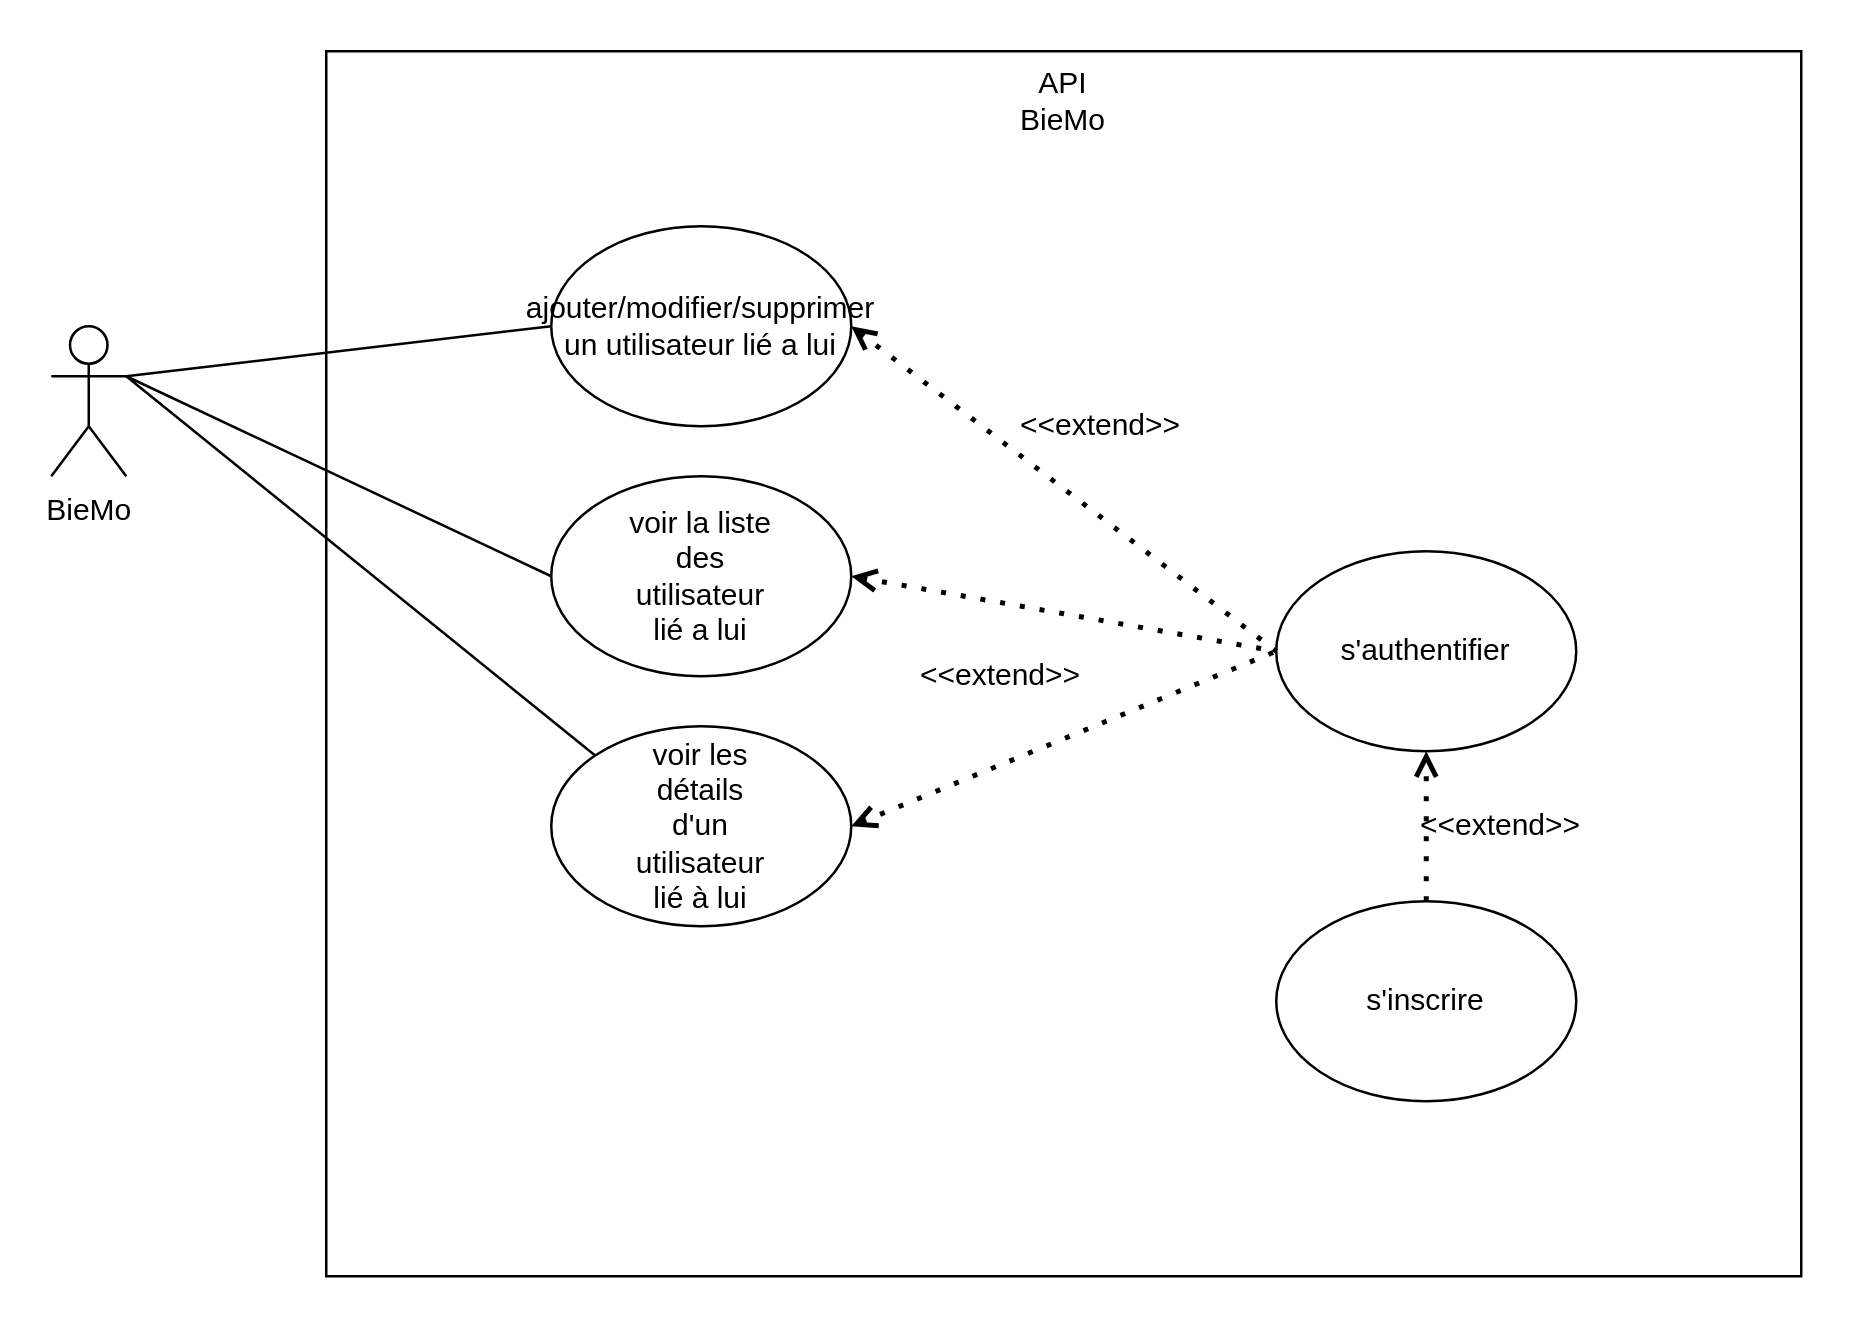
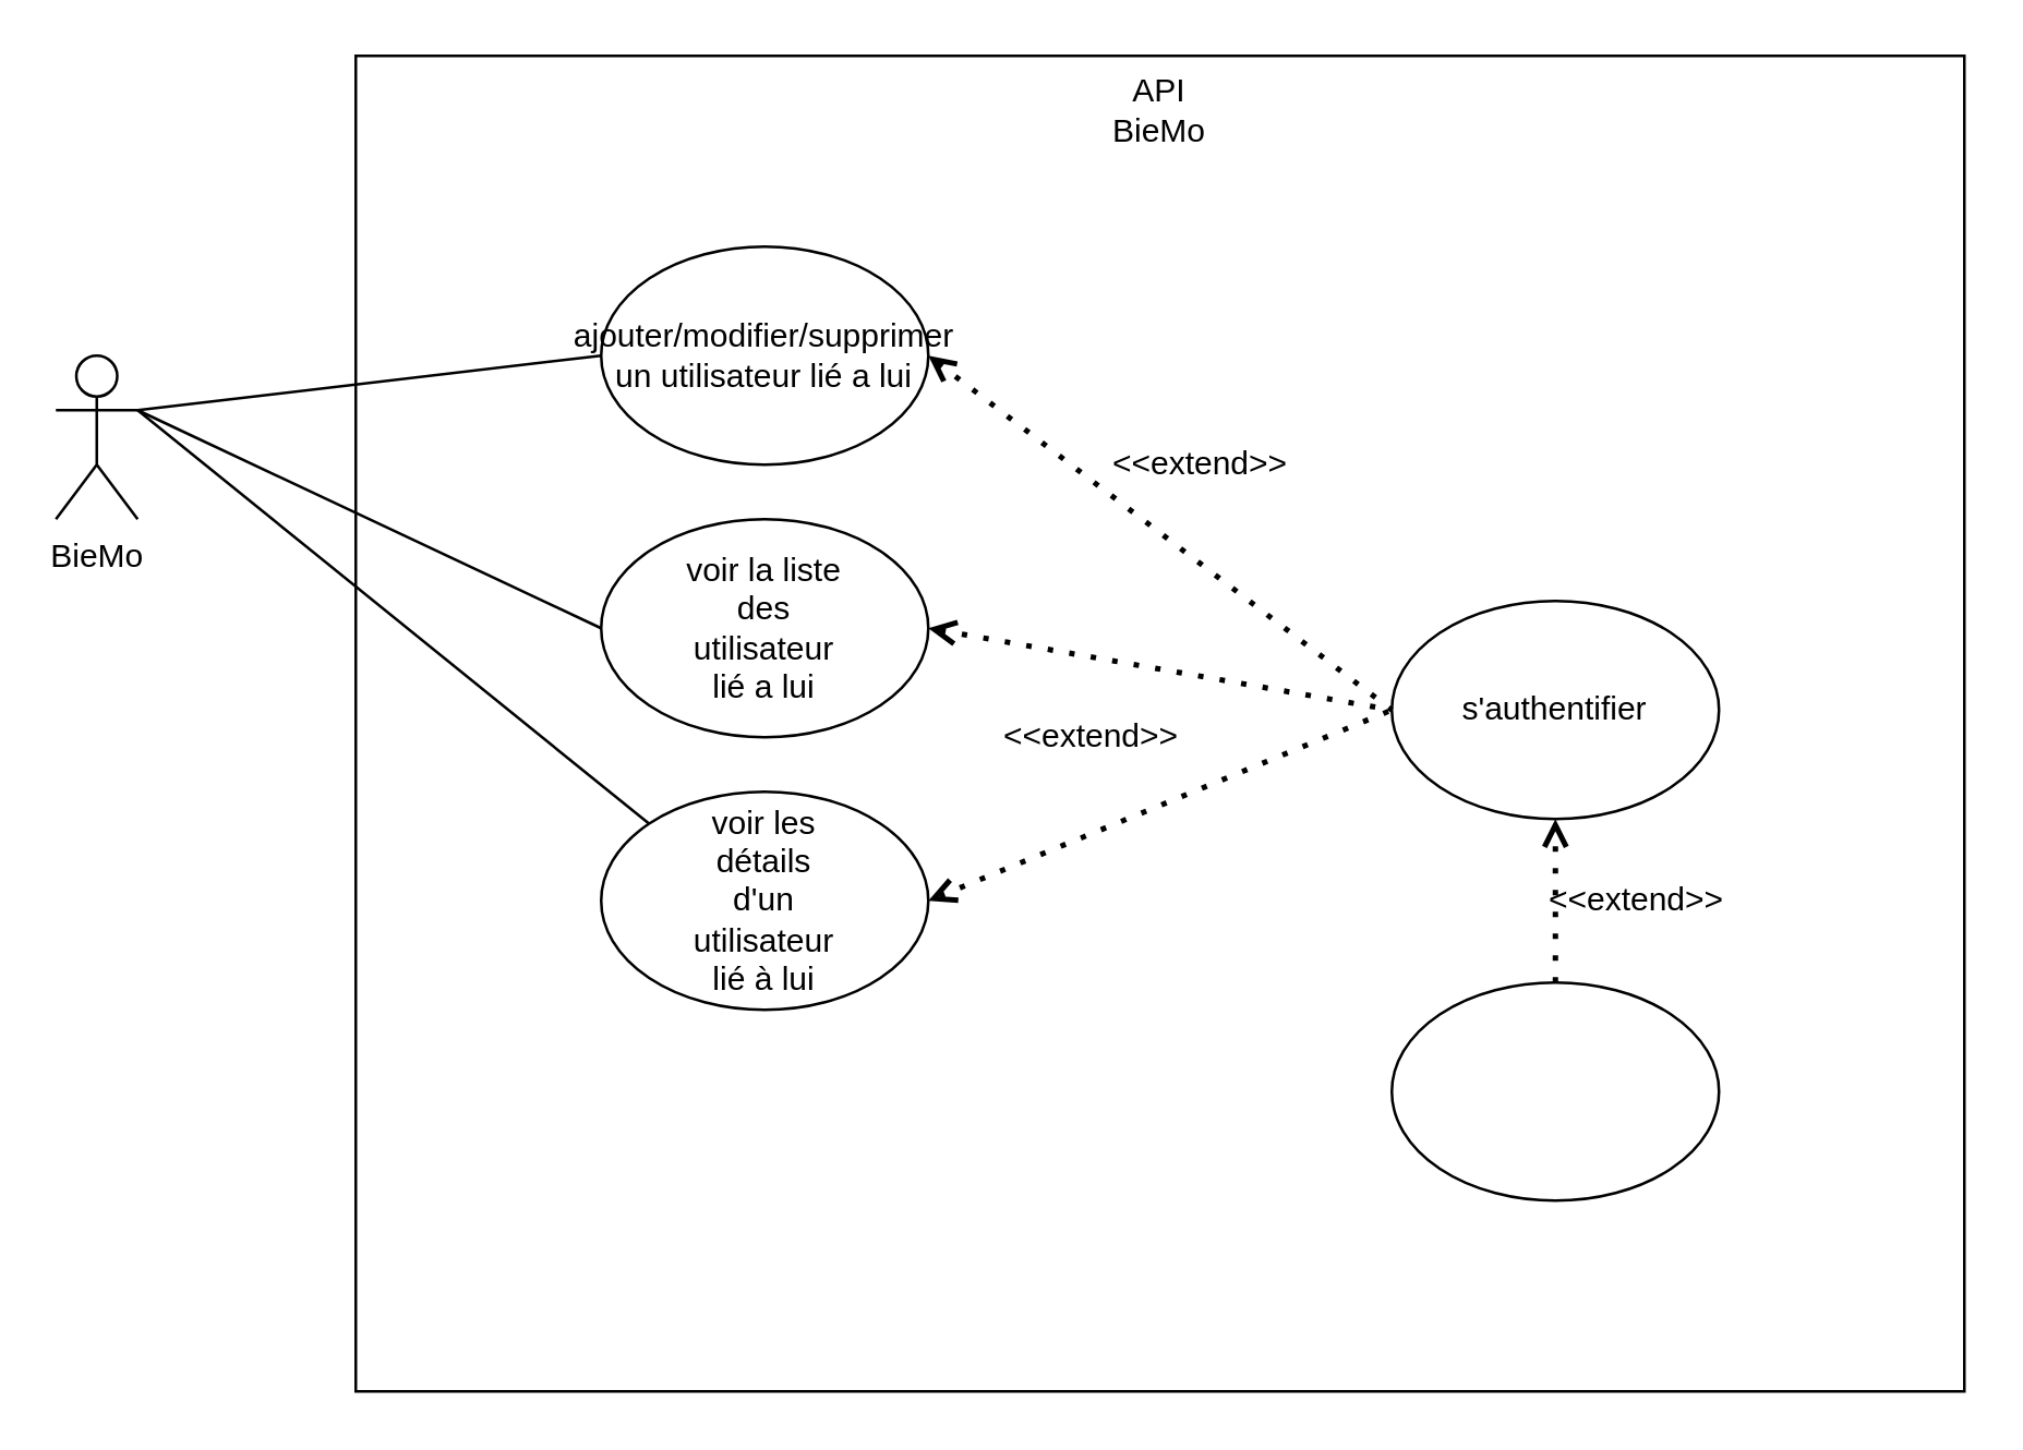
- <mxCell id="16" value="s'inscrire" style="text;html=1;strokeColor=none;fillColor=none;align=center;verticalAlign=middle;whiteSpace=wrap;rounded=0;" vertex="1" parent="1"><mxGeometry x="550" y="390" width="40" height="20" as="geometry" /></mxCell>
